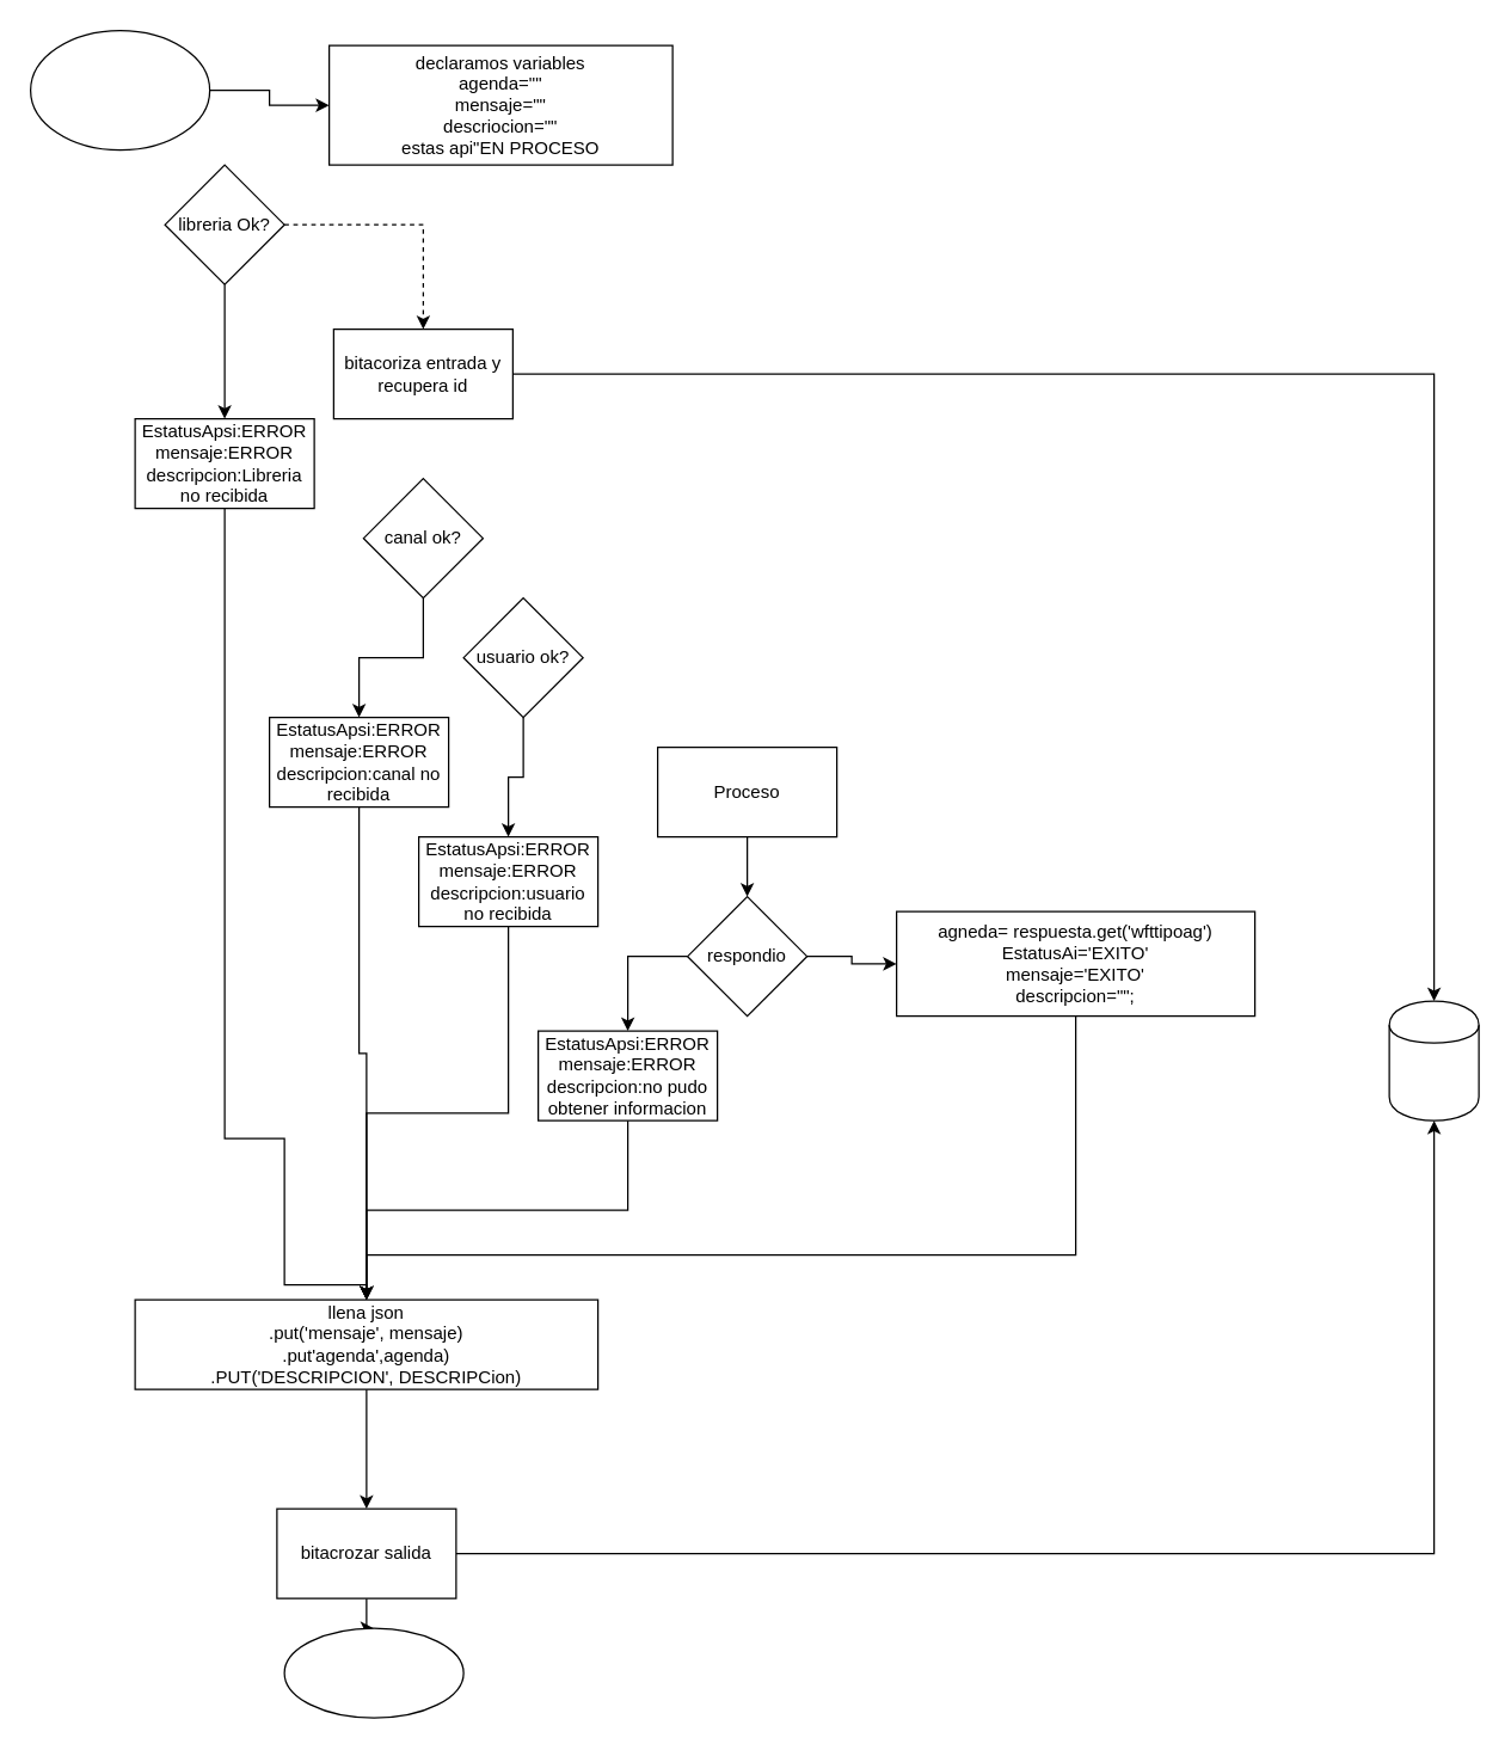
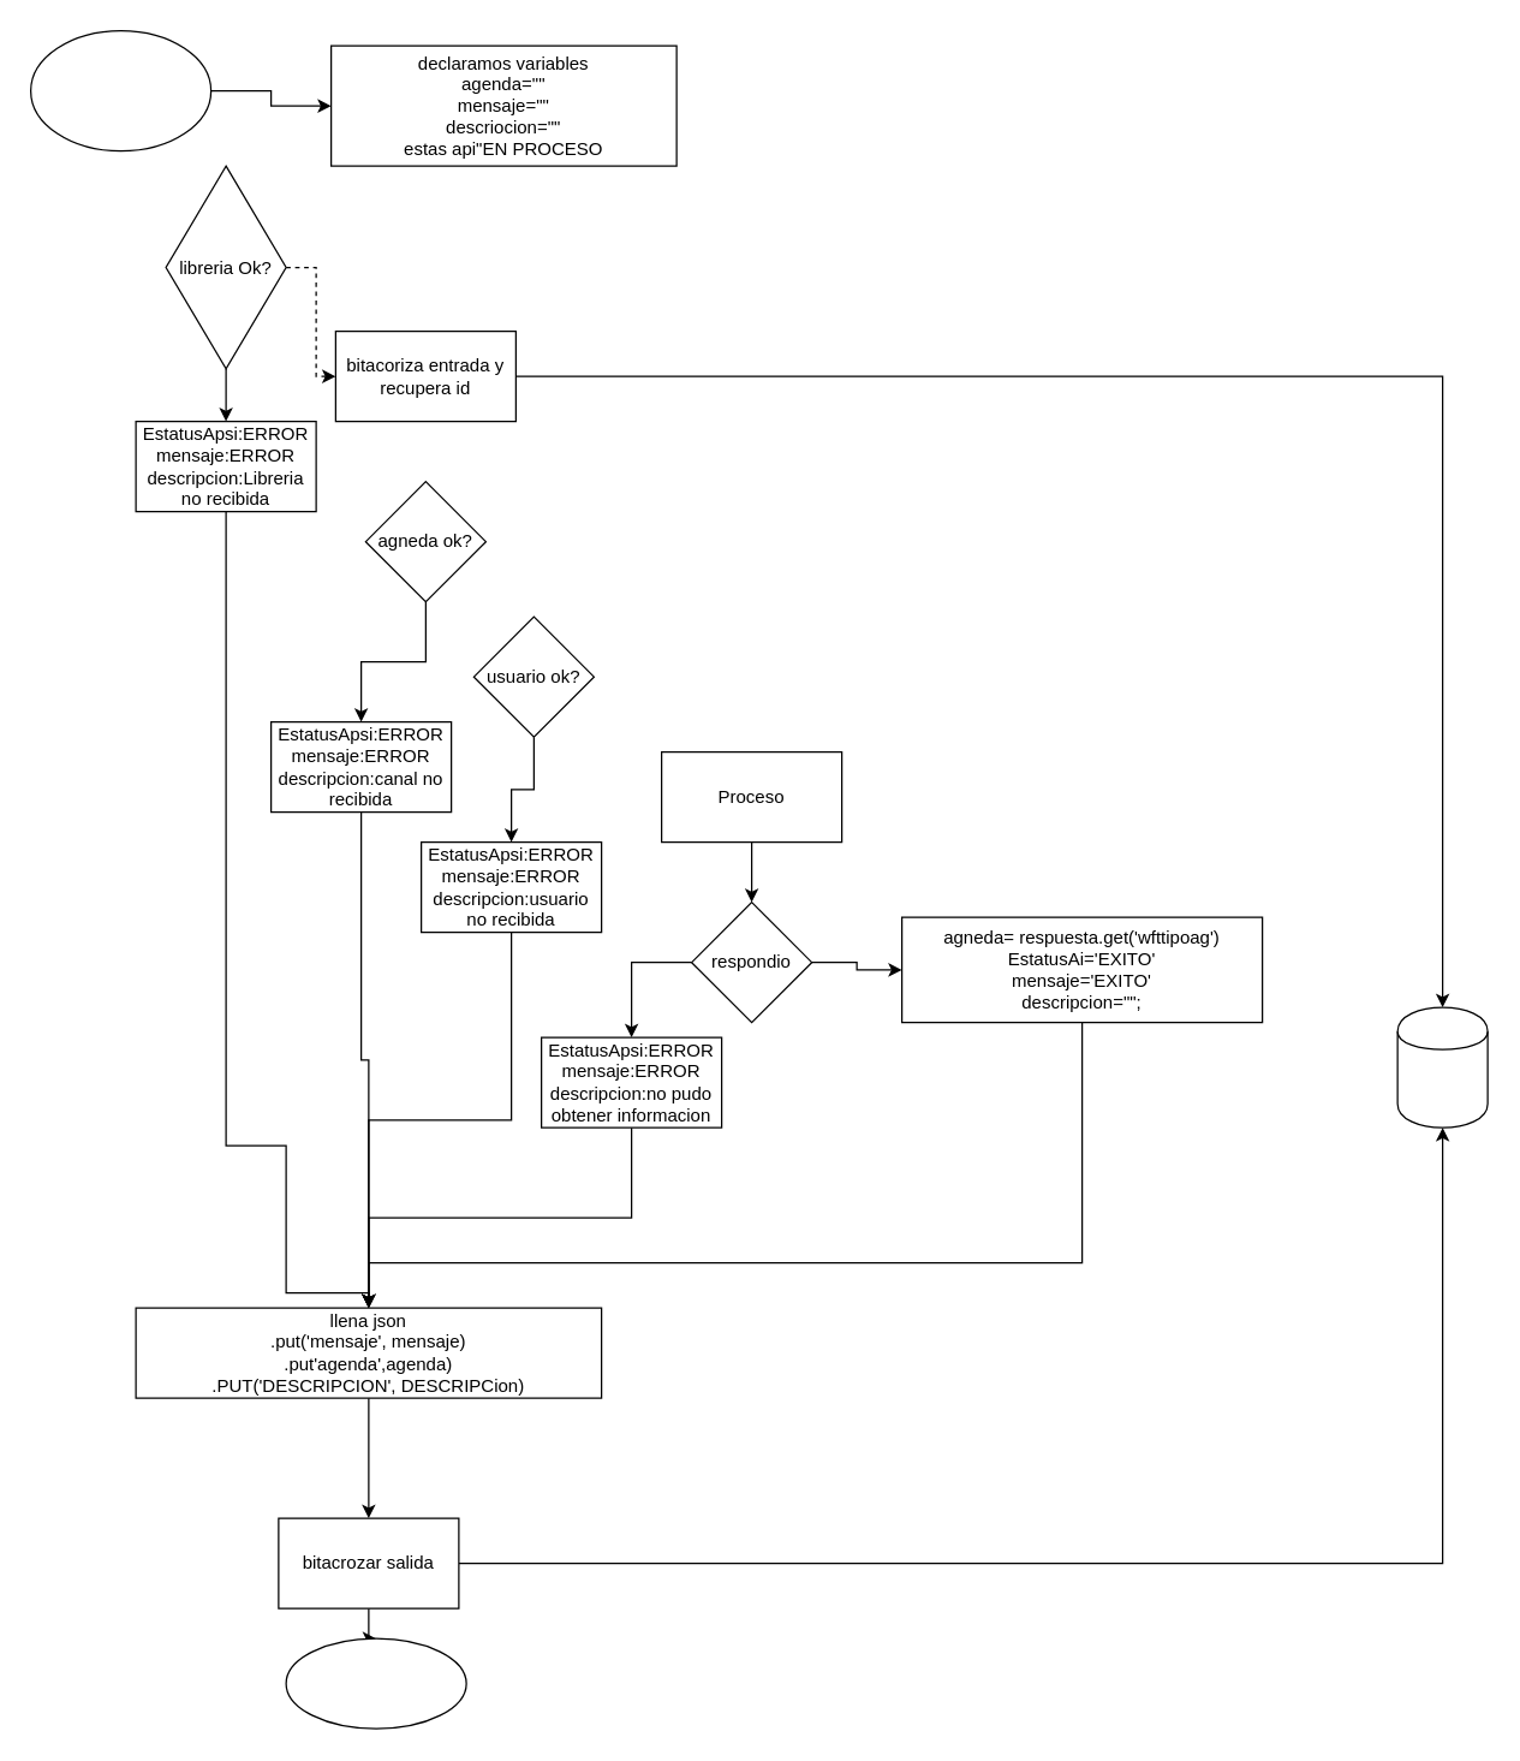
- <mxCell id="6" value="libreria Ok?" style="rhombus;whiteSpace=wrap;html=1;" vertex="1" parent="1"><mxGeometry x="110" y="110" width="80" height="80" as="geometry" /></mxCell>
+ <mxCell id="6" value="libreria Ok?" style="rhombus;whiteSpace=wrap;html=1;" vertex="1" parent="1"><mxGeometry x="110" y="110" width="80" height="135" as="geometry" /></mxCell>
- <mxCell id="8" value="canal ok?" style="rhombus;whiteSpace=wrap;html=1;" vertex="1" parent="1"><mxGeometry x="243" y="320" width="80" height="80" as="geometry" /></mxCell>
+ <mxCell id="8" value="agneda ok?" style="rhombus;whiteSpace=wrap;html=1;" vertex="1" parent="1"><mxGeometry x="243" y="320" width="80" height="80" as="geometry" /></mxCell>
- <mxCell id="10" value="usuario ok?" style="rhombus;whiteSpace=wrap;html=1;" vertex="1" parent="1"><mxGeometry x="310" y="400" width="80" height="80" as="geometry" /></mxCell>
+ <mxCell id="10" value="usuario ok?" style="rhombus;whiteSpace=wrap;html=1;" vertex="1" parent="1"><mxGeometry x="315" y="410" width="80" height="80" as="geometry" /></mxCell>
